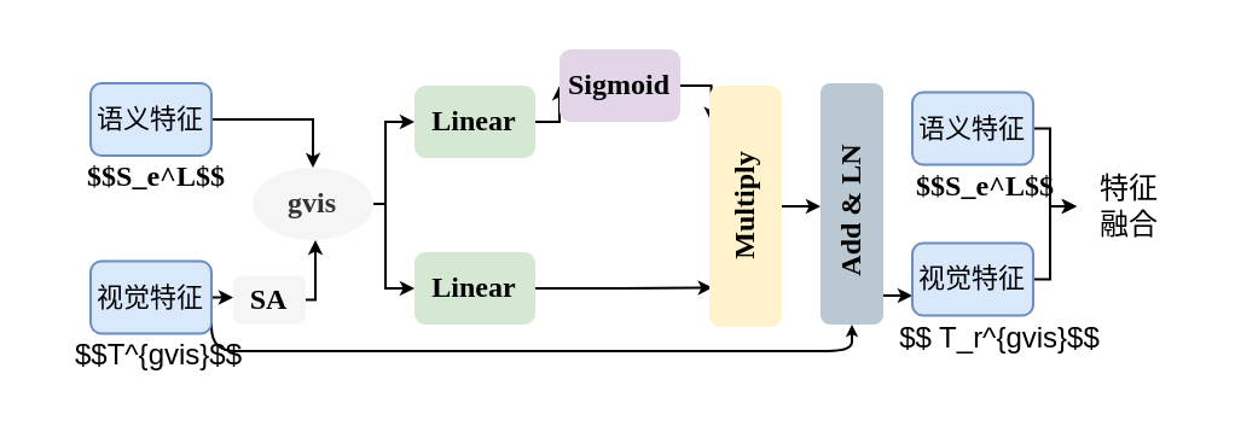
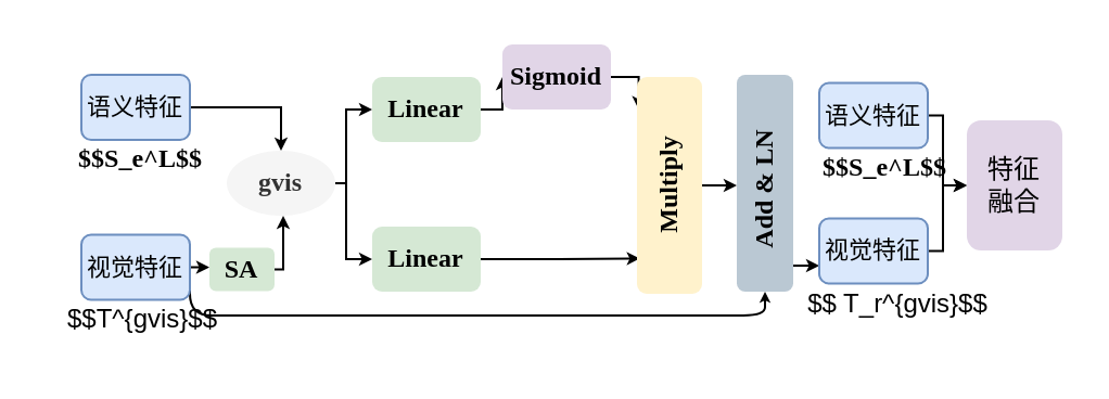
- <mxCell id="23" value="&lt;font face=&quot;Times New Roman&quot;&gt;特征&lt;br&gt;融合&lt;/font&gt;" style="rounded=1;whiteSpace=wrap;html=1;fillColor=#ffffff;strokeColor=none;" parent="1" vertex="1"><mxGeometry x="445" y="55" width="44" height="60" as="geometry" /></mxCell>
+ <mxCell id="23" value="&lt;font face=&quot;Times New Roman&quot;&gt;特征&lt;br&gt;融合&lt;/font&gt;" style="rounded=1;whiteSpace=wrap;html=1;fillColor=#e1d5e7;strokeColor=none;" parent="1" vertex="1"><mxGeometry x="445" y="55" width="44" height="60" as="geometry" /></mxCell>
- <mxCell id="26" value="&lt;font face=&quot;Times New Roman&quot;&gt;&lt;b&gt;SA&lt;/b&gt;&lt;/font&gt;" style="rounded=1;whiteSpace=wrap;html=1;fillColor=#f5f5f5;strokeColor=none;" parent="1" vertex="1"><mxGeometry x="96" y="113.75" width="30" height="20" as="geometry" /></mxCell>
+ <mxCell id="26" value="&lt;font face=&quot;Times New Roman&quot;&gt;&lt;b&gt;SA&lt;/b&gt;&lt;/font&gt;" style="rounded=1;whiteSpace=wrap;html=1;fillColor=#d5e8d4;strokeColor=none;" parent="1" vertex="1"><mxGeometry x="96" y="113.75" width="30" height="20" as="geometry" /></mxCell>
